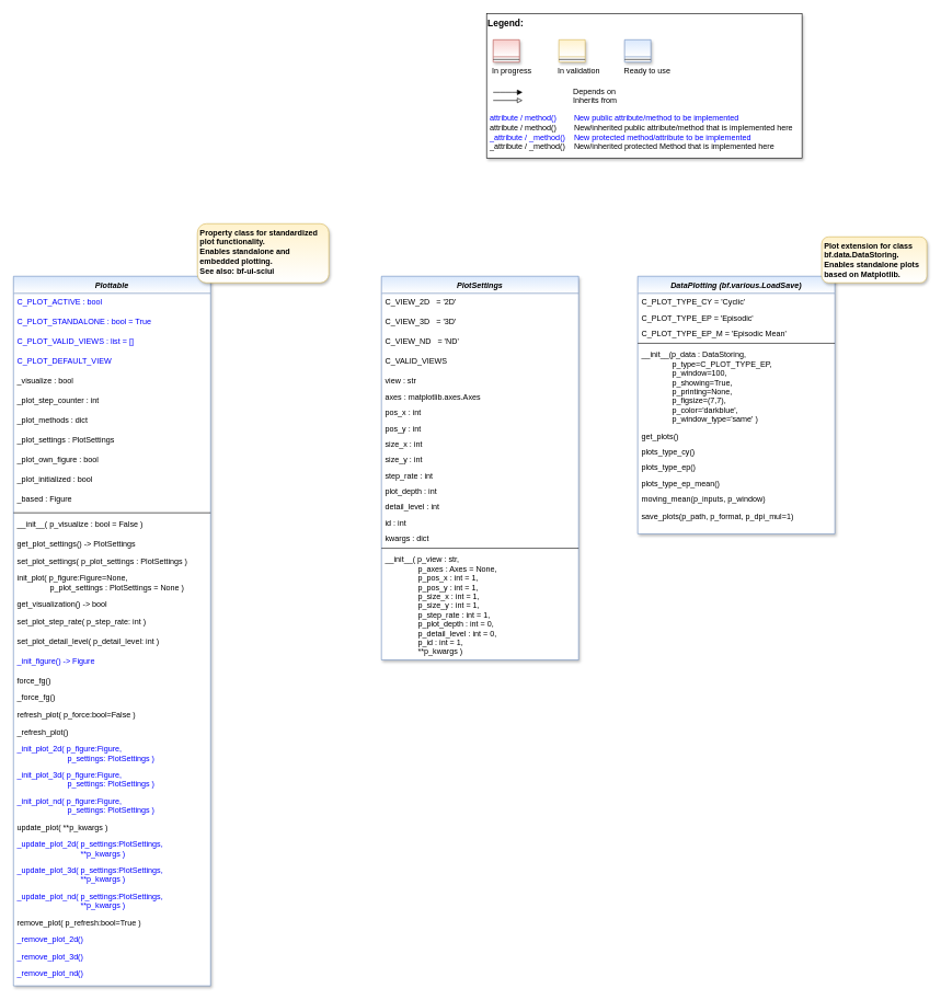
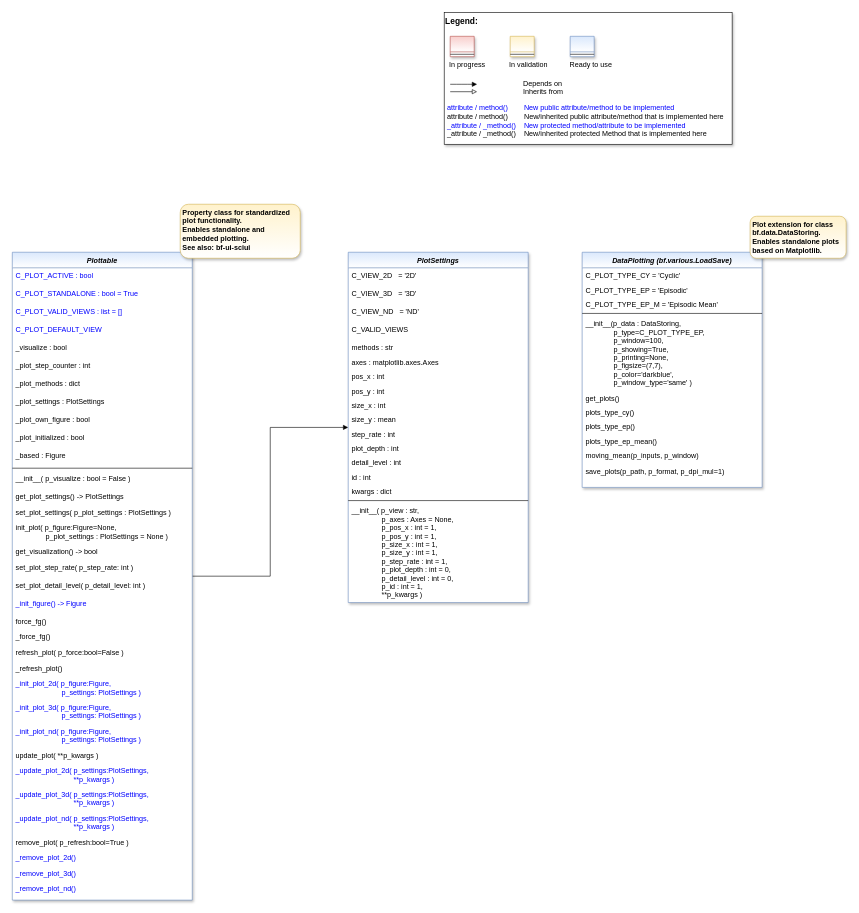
- <mxCell id="68" value="view : str" style="text;align=left;verticalAlign=top;spacingLeft=4;spacingRight=4;overflow=hidden;rotatable=0;points=[[0,0.5],[1,0.5]];portConstraint=eastwest;" parent="63" vertex="1"><mxGeometry y="146" width="300" height="24" as="geometry" /></mxCell>
+ <mxCell id="68" value="methods : str" style="text;align=left;verticalAlign=top;spacingLeft=4;spacingRight=4;overflow=hidden;rotatable=0;points=[[0,0.5],[1,0.5]];portConstraint=eastwest;" parent="63" vertex="1"><mxGeometry y="146" width="300" height="24" as="geometry" /></mxCell>
- <mxCell id="73" value="size_y : int" style="text;align=left;verticalAlign=top;spacingLeft=4;spacingRight=4;overflow=hidden;rotatable=0;points=[[0,0.5],[1,0.5]];portConstraint=eastwest;" parent="63" vertex="1"><mxGeometry y="266" width="300" height="24" as="geometry" /></mxCell>
+ <mxCell id="73" value="size_y : mean" style="text;align=left;verticalAlign=top;spacingLeft=4;spacingRight=4;overflow=hidden;rotatable=0;points=[[0,0.5],[1,0.5]];portConstraint=eastwest;" parent="63" vertex="1"><mxGeometry y="266" width="300" height="24" as="geometry" /></mxCell>
+ <mxCell id="2" style="edgeStyle=orthogonalEdgeStyle;rounded=0;orthogonalLoop=1;jettySize=auto;html=1;fontColor=default;endArrow=block;endFill=1;" parent="1" source="3" target="63" edge="1"><mxGeometry relative="1" as="geometry" /></mxCell>
